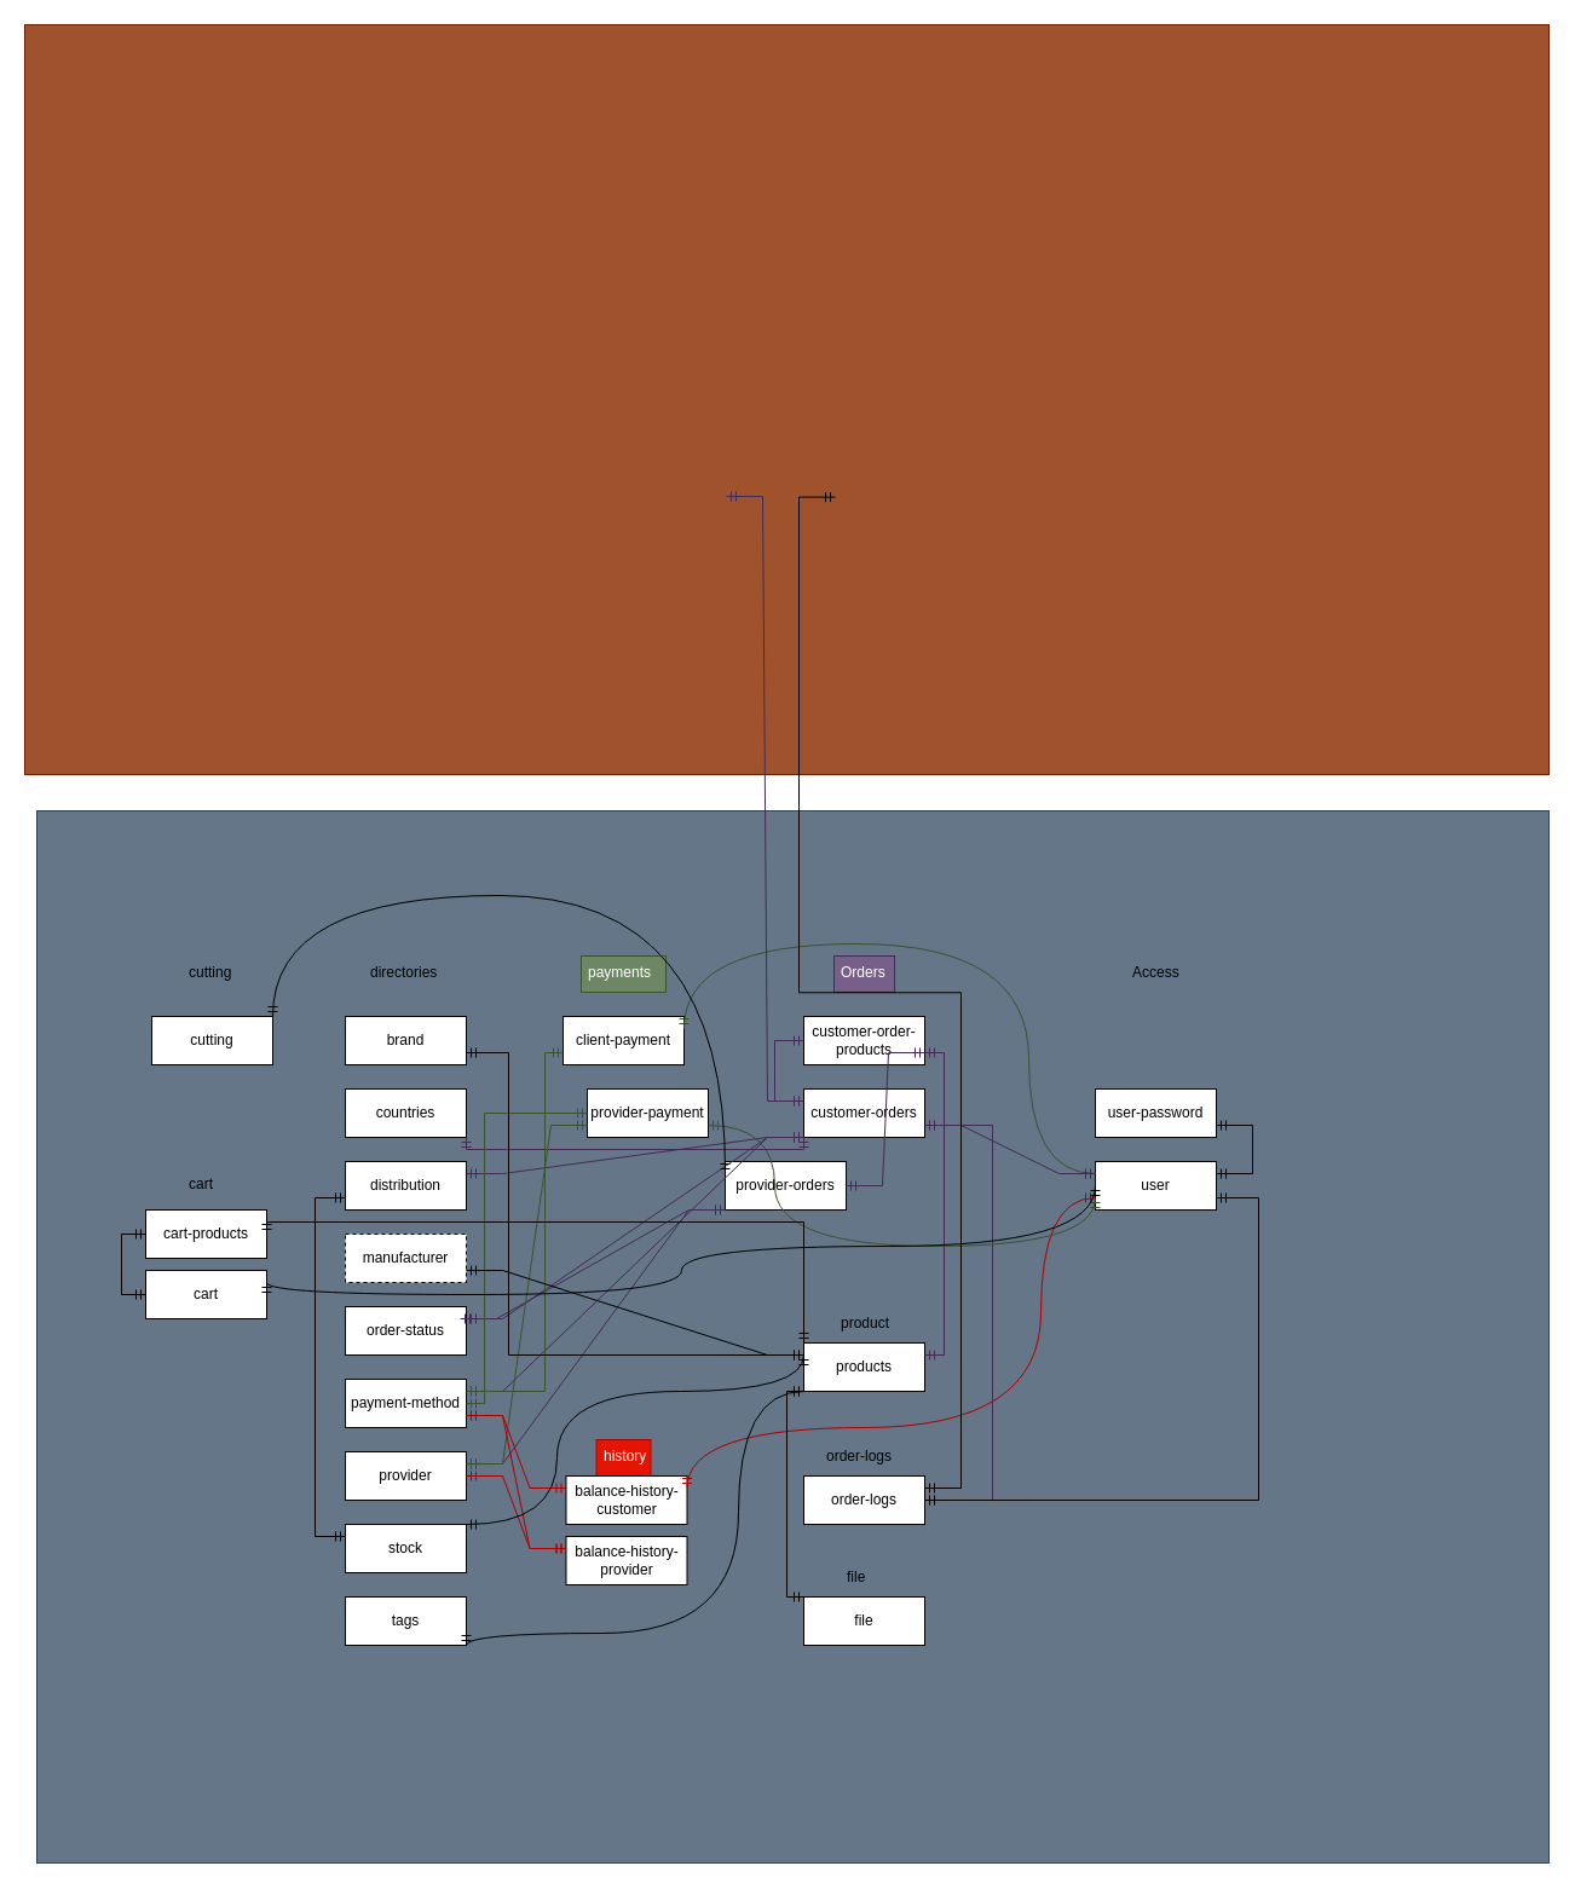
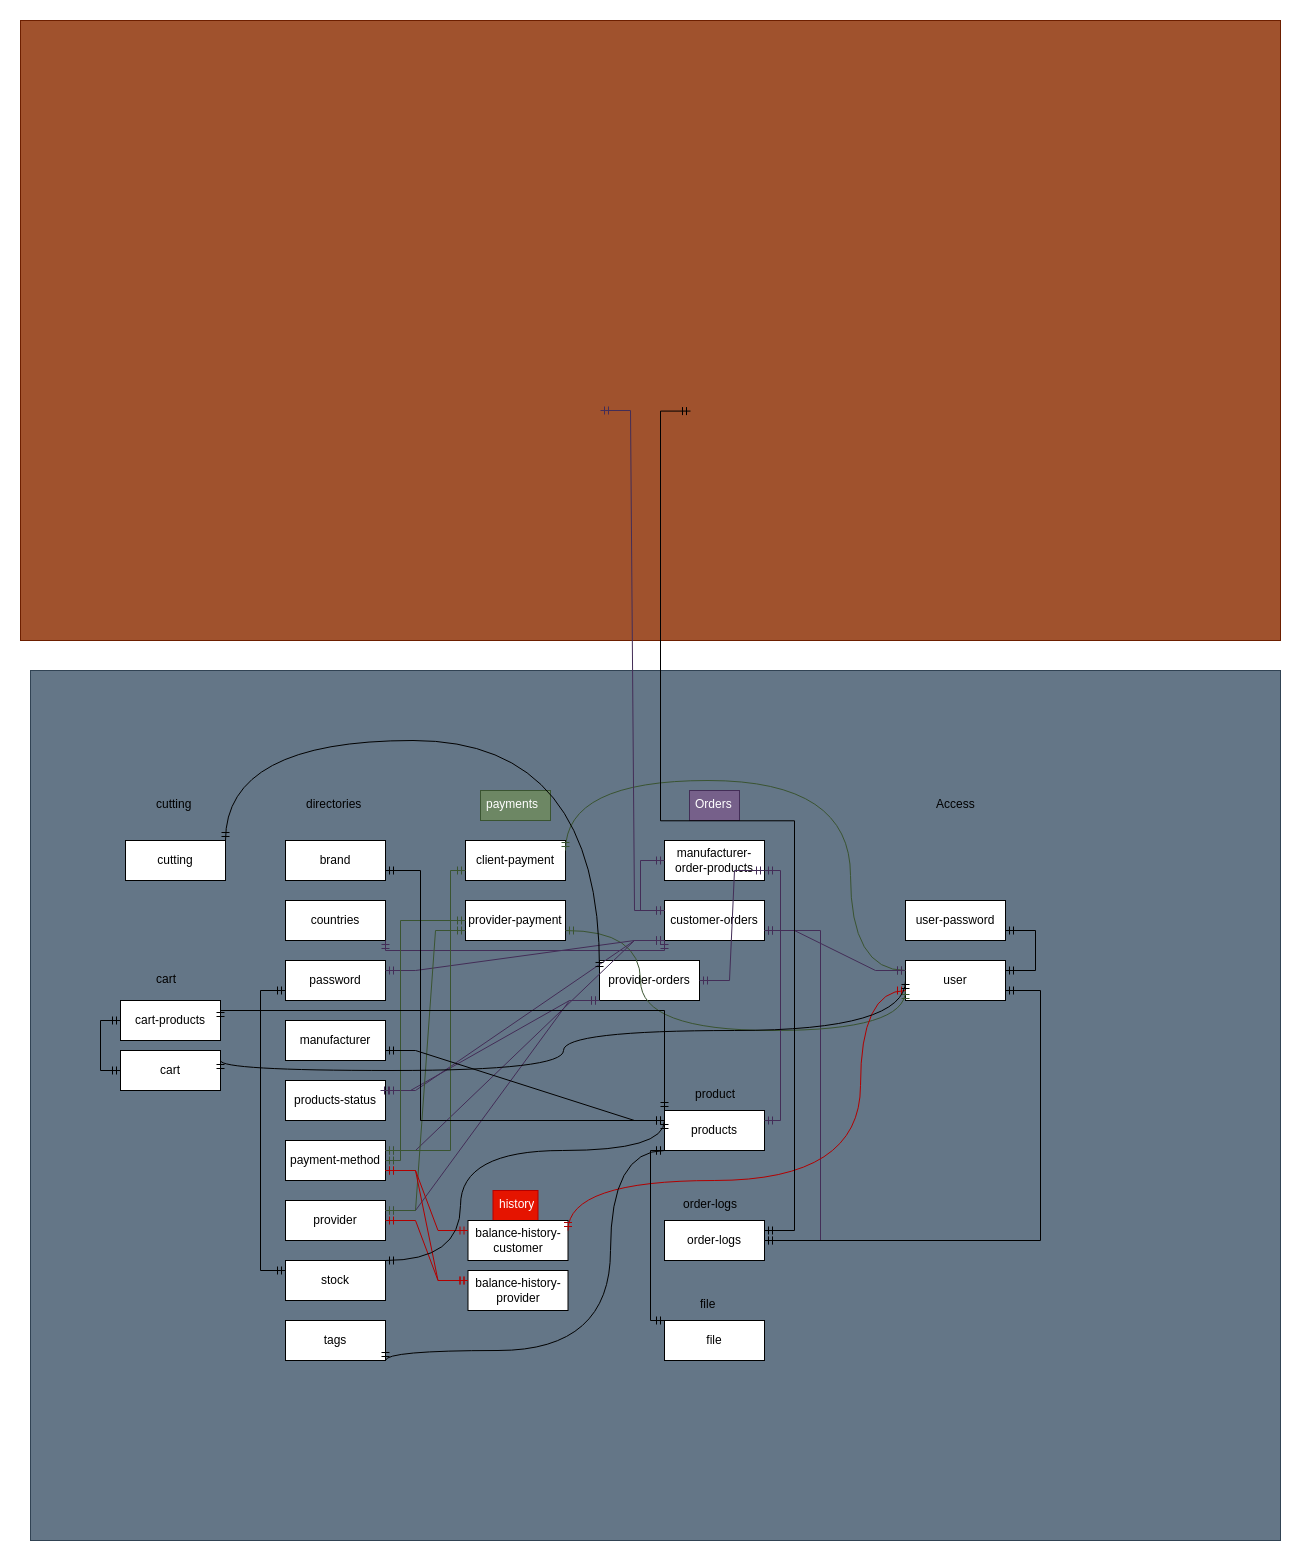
- <mxCell id="4" value="customer-order-products" style="whiteSpace=wrap;html=1;align=center;" vertex="1" parent="1"><mxGeometry x="664" y="840" width="100" height="40" as="geometry" /></mxCell>
+ <mxCell id="4" value="manufacturer-order-products" style="whiteSpace=wrap;html=1;align=center;" vertex="1" parent="1"><mxGeometry x="664" y="840" width="100" height="40" as="geometry" /></mxCell>
- <mxCell id="19" value="provider-payment" style="whiteSpace=wrap;html=1;align=center;" vertex="1" parent="1"><mxGeometry x="485" y="900" width="100" height="40" as="geometry" /></mxCell>
+ <mxCell id="19" value="provider-payment" style="whiteSpace=wrap;html=1;align=center;" vertex="1" parent="1"><mxGeometry x="465" y="900" width="100" height="40" as="geometry" /></mxCell>
- <mxCell id="29" value="distribution" style="whiteSpace=wrap;html=1;align=center;" vertex="1" parent="1"><mxGeometry x="285" y="960" width="100" height="40" as="geometry" /></mxCell>
+ <mxCell id="29" value="password" style="whiteSpace=wrap;html=1;align=center;" vertex="1" parent="1"><mxGeometry x="285" y="960" width="100" height="40" as="geometry" /></mxCell>
- <mxCell id="30" value="manufacturer" style="whiteSpace=wrap;html=1;align=center;dashed=1;" vertex="1" parent="1"><mxGeometry x="285" y="1020" width="100" height="40" as="geometry" /></mxCell>
+ <mxCell id="30" value="manufacturer" style="whiteSpace=wrap;html=1;align=center;" vertex="1" parent="1"><mxGeometry x="285" y="1020" width="100" height="40" as="geometry" /></mxCell>
- <mxCell id="31" value="order-status" style="whiteSpace=wrap;html=1;align=center;" vertex="1" parent="1"><mxGeometry x="285" y="1080" width="100" height="40" as="geometry" /></mxCell>
+ <mxCell id="31" value="products-status" style="whiteSpace=wrap;html=1;align=center;" vertex="1" parent="1"><mxGeometry x="285" y="1080" width="100" height="40" as="geometry" /></mxCell>
